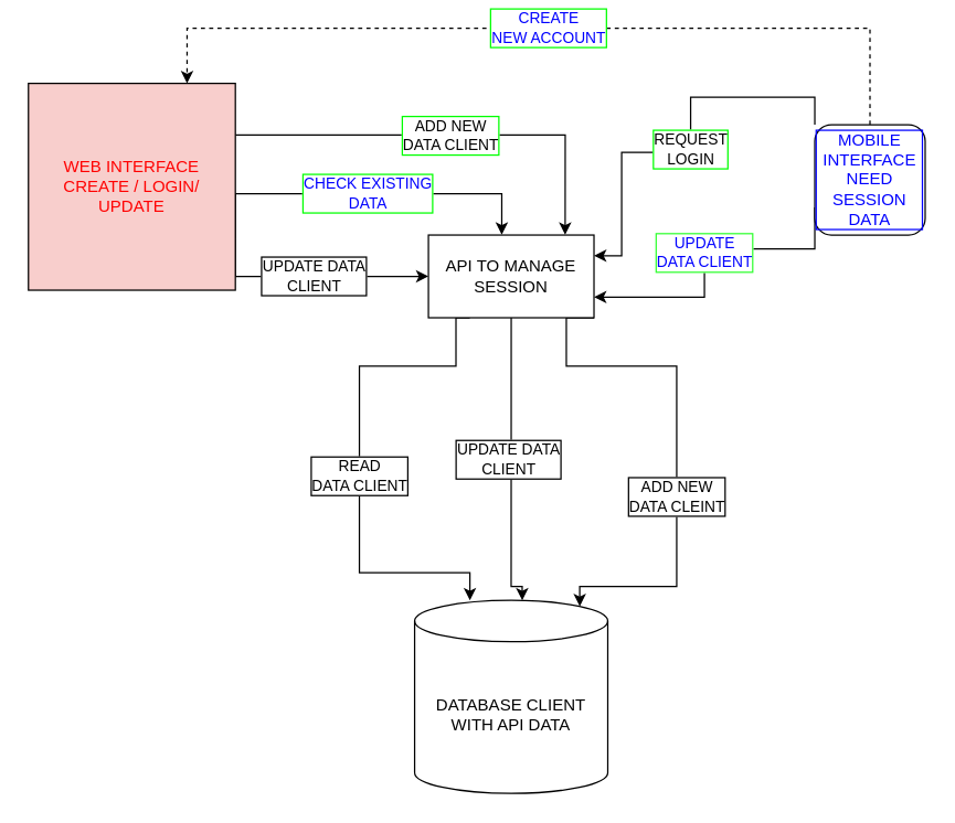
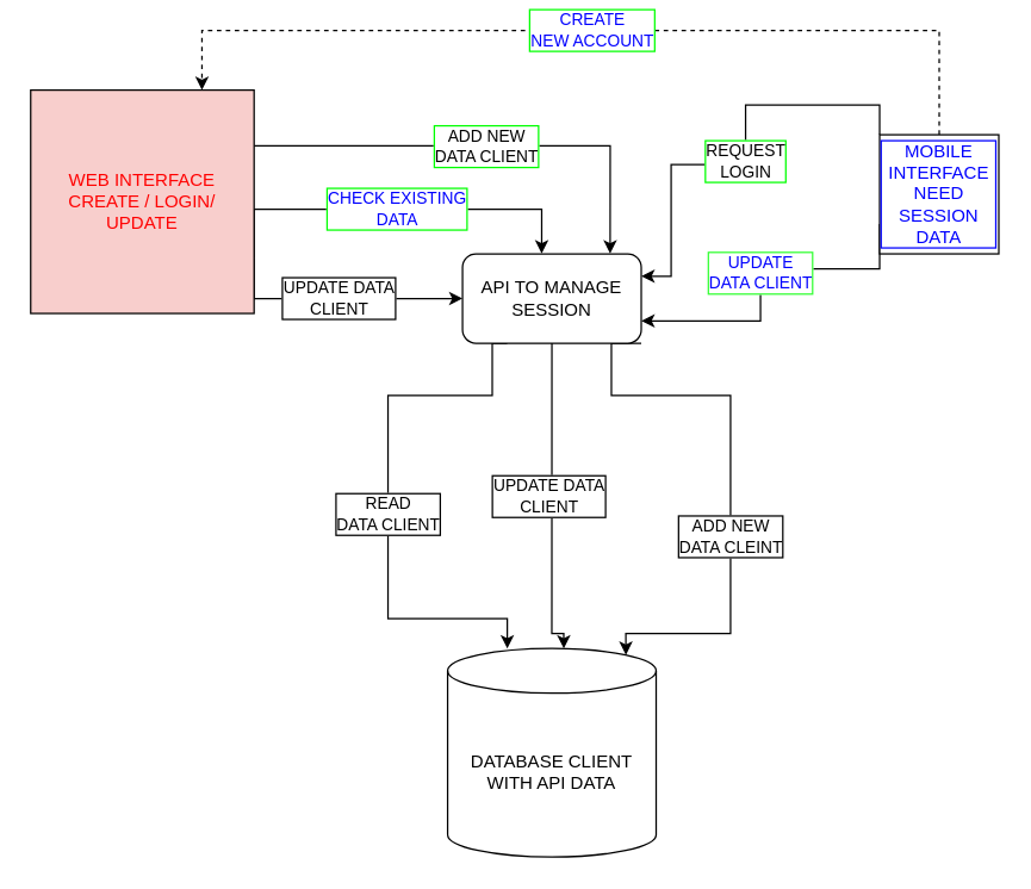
- <mxCell id="6" value="MOBILE INTERFACE NEED SESSION DATA" style="whiteSpace=wrap;html=1;aspect=fixed;fontColor=#0000FF;labelBorderColor=#0000FF;rounded=1;" vertex="1" parent="1"><mxGeometry x="590" y="90" width="80" height="80" as="geometry" /></mxCell>
+ <mxCell id="6" value="MOBILE INTERFACE NEED SESSION DATA" style="whiteSpace=wrap;html=1;aspect=fixed;fontColor=#0000FF;labelBorderColor=#0000FF;" vertex="1" parent="1"><mxGeometry x="590" y="90" width="80" height="80" as="geometry" /></mxCell>
- <mxCell id="10" value="API TO MANAGE SESSION" style="whiteSpace=wrap;html=1;rounded=0;" vertex="1" parent="1"><mxGeometry x="309.94" y="170" width="120" height="60" as="geometry" /></mxCell>
+ <mxCell id="10" value="API TO MANAGE SESSION" style="rounded=1;whiteSpace=wrap;html=1;" vertex="1" parent="1"><mxGeometry x="309.94" y="170" width="120" height="60" as="geometry" /></mxCell>
